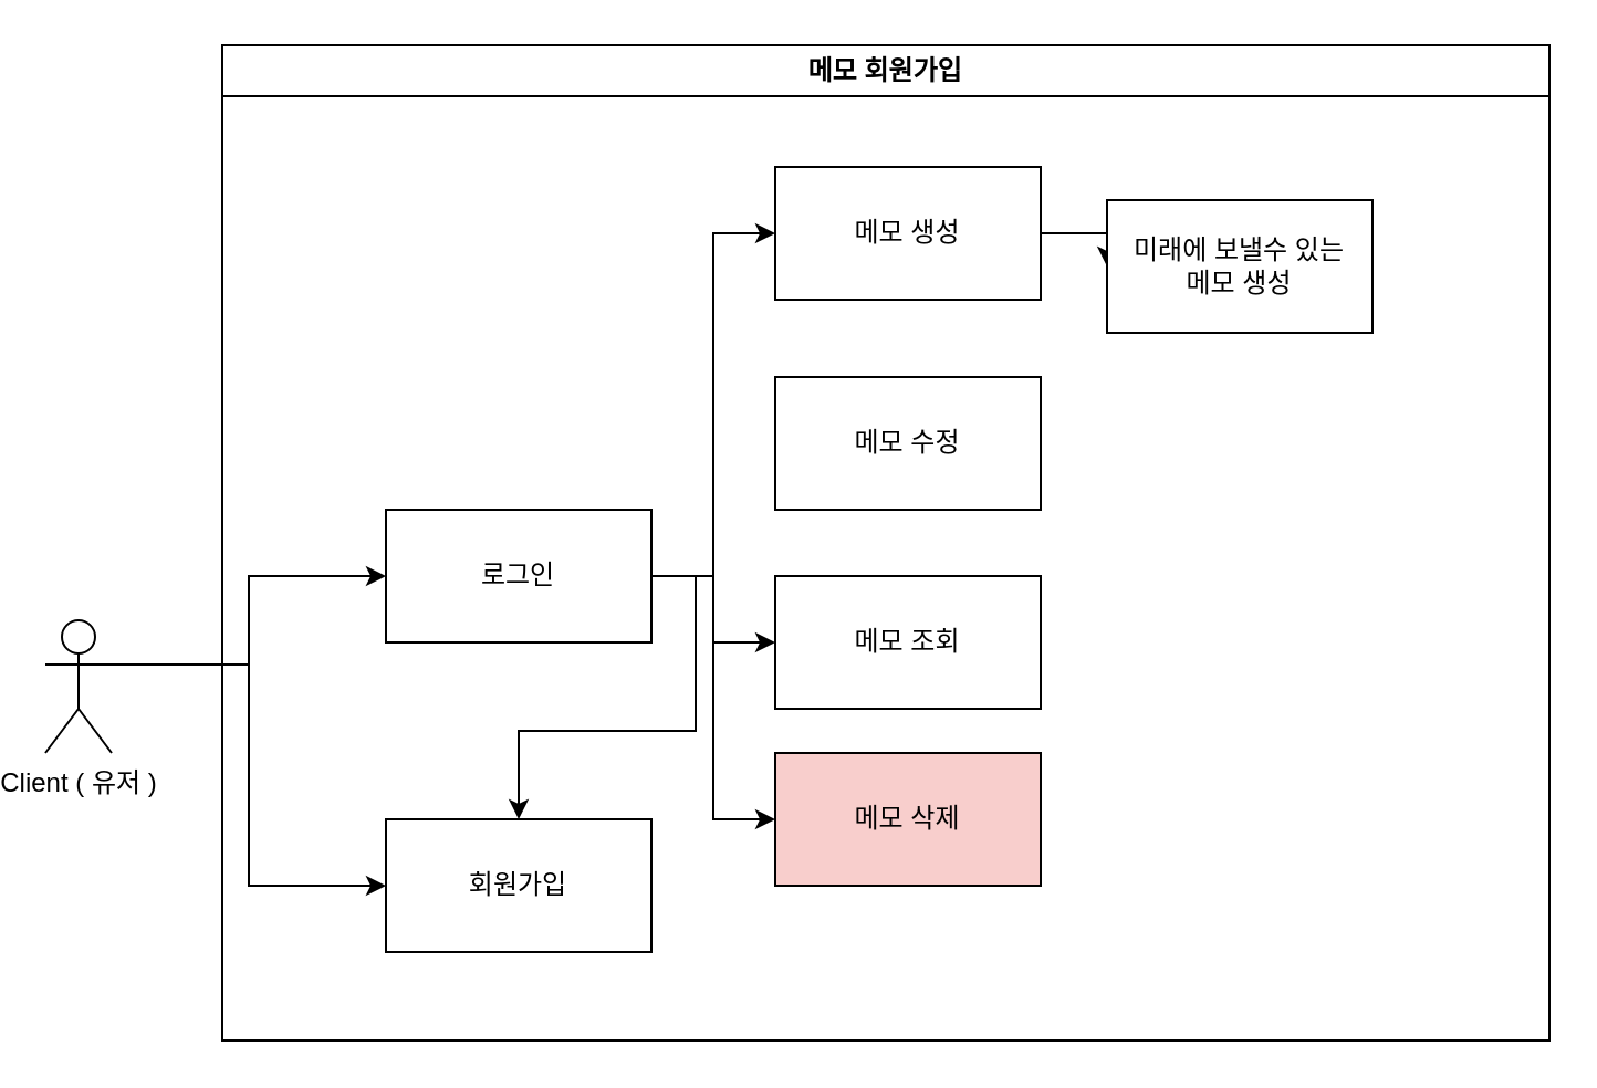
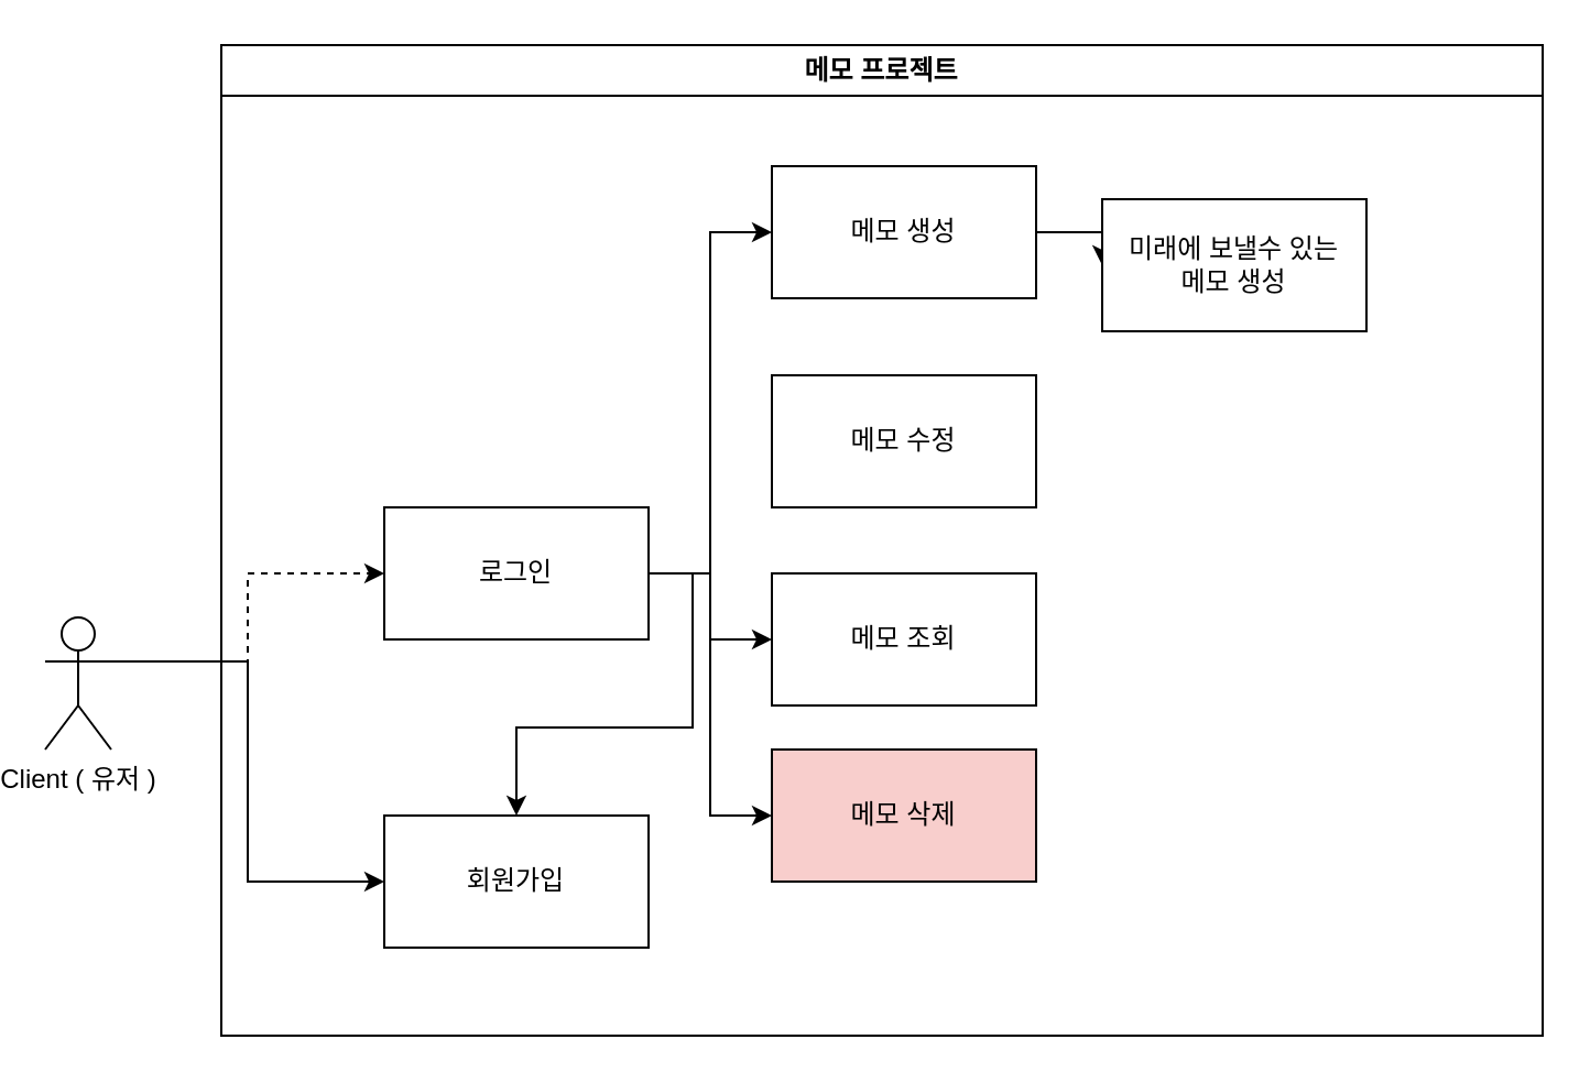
- <mxCell id="2" value="메모 회원가입" style="swimlane;whiteSpace=wrap;html=1;" vertex="1" parent="1"><mxGeometry x="100" y="20" width="600" height="450" as="geometry" /></mxCell>
+ <mxCell id="2" value="메모 프로젝트" style="swimlane;whiteSpace=wrap;html=1;" vertex="1" parent="1"><mxGeometry x="100" y="20" width="600" height="450" as="geometry" /></mxCell>
- <mxCell id="15" style="edgeStyle=orthogonalEdgeStyle;rounded=0;orthogonalLoop=1;jettySize=auto;html=1;exitX=1;exitY=0.333;exitDx=0;exitDy=0;exitPerimeter=0;entryX=0;entryY=0.5;entryDx=0;entryDy=0;" edge="1" parent="1" source="17" target="7"><mxGeometry relative="1" as="geometry" /></mxCell>
+ <mxCell id="15" style="edgeStyle=orthogonalEdgeStyle;rounded=0;orthogonalLoop=1;jettySize=auto;html=1;exitX=1;exitY=0.333;exitDx=0;exitDy=0;exitPerimeter=0;entryX=0;entryY=0.5;entryDx=0;entryDy=0;dashed=1;" edge="1" parent="1" source="17" target="7"><mxGeometry relative="1" as="geometry" /></mxCell>
